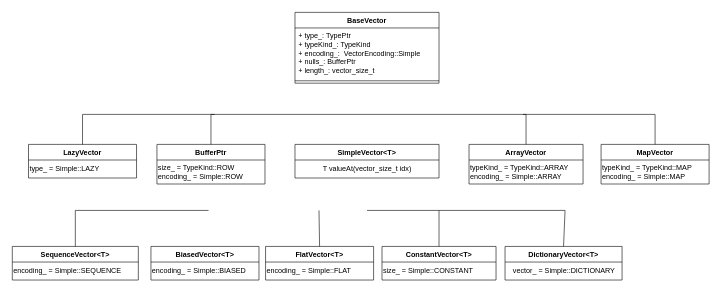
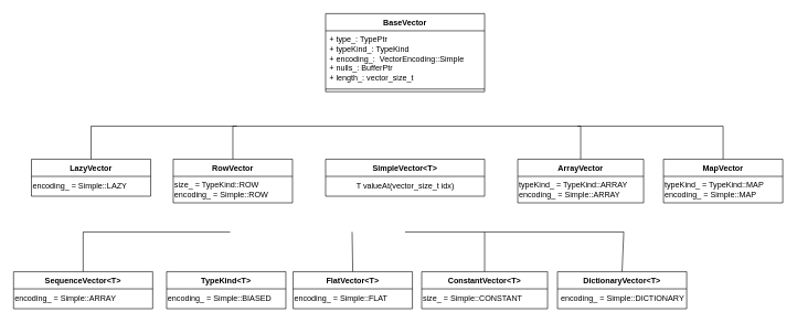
- <mxCell id="18" value="BufferPtr" style="swimlane;fontStyle=1;align=center;verticalAlign=top;childLayout=stackLayout;horizontal=1;startSize=26;horizontalStack=0;resizeParent=1;resizeParentMax=0;resizeLast=0;collapsible=1;marginBottom=0;whiteSpace=wrap;html=1;" vertex="1" parent="1"><mxGeometry x="261" y="240" width="180" height="66" as="geometry"><mxRectangle x="370" y="430" width="100" height="30" as="alternateBounds" /></mxGeometry></mxCell>
+ <mxCell id="18" value="RowVector" style="swimlane;fontStyle=1;align=center;verticalAlign=top;childLayout=stackLayout;horizontal=1;startSize=26;horizontalStack=0;resizeParent=1;resizeParentMax=0;resizeLast=0;collapsible=1;marginBottom=0;whiteSpace=wrap;html=1;" vertex="1" parent="1"><mxGeometry x="261" y="240" width="180" height="66" as="geometry"><mxRectangle x="370" y="430" width="100" height="30" as="alternateBounds" /></mxGeometry></mxCell>
- <mxCell id="28" value="&lt;div&gt;&lt;span style=&quot;background-color: initial;&quot;&gt;type_ = Simple::LAZY&lt;/span&gt;&lt;br&gt;&lt;/div&gt;" style="text;html=1;align=left;verticalAlign=middle;resizable=0;points=[];autosize=1;strokeColor=none;fillColor=none;" vertex="1" parent="27"><mxGeometry y="26" width="180" height="30" as="geometry" /></mxCell>
+ <mxCell id="28" value="&lt;div&gt;&lt;span style=&quot;background-color: initial;&quot;&gt;encoding_ = Simple::LAZY&lt;/span&gt;&lt;br&gt;&lt;/div&gt;" style="text;html=1;align=left;verticalAlign=middle;resizable=0;points=[];autosize=1;strokeColor=none;fillColor=none;" vertex="1" parent="27"><mxGeometry y="26" width="180" height="30" as="geometry" /></mxCell>
- <mxCell id="7" value="BiasedVector&amp;lt;T&amp;gt;" style="swimlane;fontStyle=1;align=center;verticalAlign=top;childLayout=stackLayout;horizontal=1;startSize=26;horizontalStack=0;resizeParent=1;resizeParentMax=0;resizeLast=0;collapsible=1;marginBottom=0;whiteSpace=wrap;html=1;" vertex="1" parent="1"><mxGeometry x="251" y="410" width="180" height="56" as="geometry"><mxRectangle x="370" y="430" width="100" height="30" as="alternateBounds" /></mxGeometry></mxCell>
+ <mxCell id="7" value="TypeKind&amp;lt;T&amp;gt;" style="swimlane;fontStyle=1;align=center;verticalAlign=top;childLayout=stackLayout;horizontal=1;startSize=26;horizontalStack=0;resizeParent=1;resizeParentMax=0;resizeLast=0;collapsible=1;marginBottom=0;whiteSpace=wrap;html=1;" vertex="1" parent="1"><mxGeometry x="251" y="410" width="180" height="56" as="geometry"><mxRectangle x="370" y="430" width="100" height="30" as="alternateBounds" /></mxGeometry></mxCell>
- <mxCell id="31" value="encoding_ = Simple::SEQUENCE" style="text;html=1;align=left;verticalAlign=middle;resizable=0;points=[];autosize=1;strokeColor=none;fillColor=none;" vertex="1" parent="30"><mxGeometry y="26" width="210" height="30" as="geometry" /></mxCell>
+ <mxCell id="31" value="encoding_ = Simple::ARRAY" style="text;html=1;align=left;verticalAlign=middle;resizable=0;points=[];autosize=1;strokeColor=none;fillColor=none;" vertex="1" parent="30"><mxGeometry y="26" width="210" height="30" as="geometry" /></mxCell>
- <mxCell id="14" value="vector_ = Simple::DICTIONARY" style="text;html=1;align=center;verticalAlign=middle;resizable=0;points=[];autosize=1;strokeColor=none;fillColor=none;" vertex="1" parent="13"><mxGeometry y="26" width="195" height="30" as="geometry" /></mxCell>
+ <mxCell id="14" value="encoding_ = Simple::DICTIONARY" style="text;html=1;align=center;verticalAlign=middle;resizable=0;points=[];autosize=1;strokeColor=none;fillColor=none;" vertex="1" parent="13"><mxGeometry y="26" width="195" height="30" as="geometry" /></mxCell>
